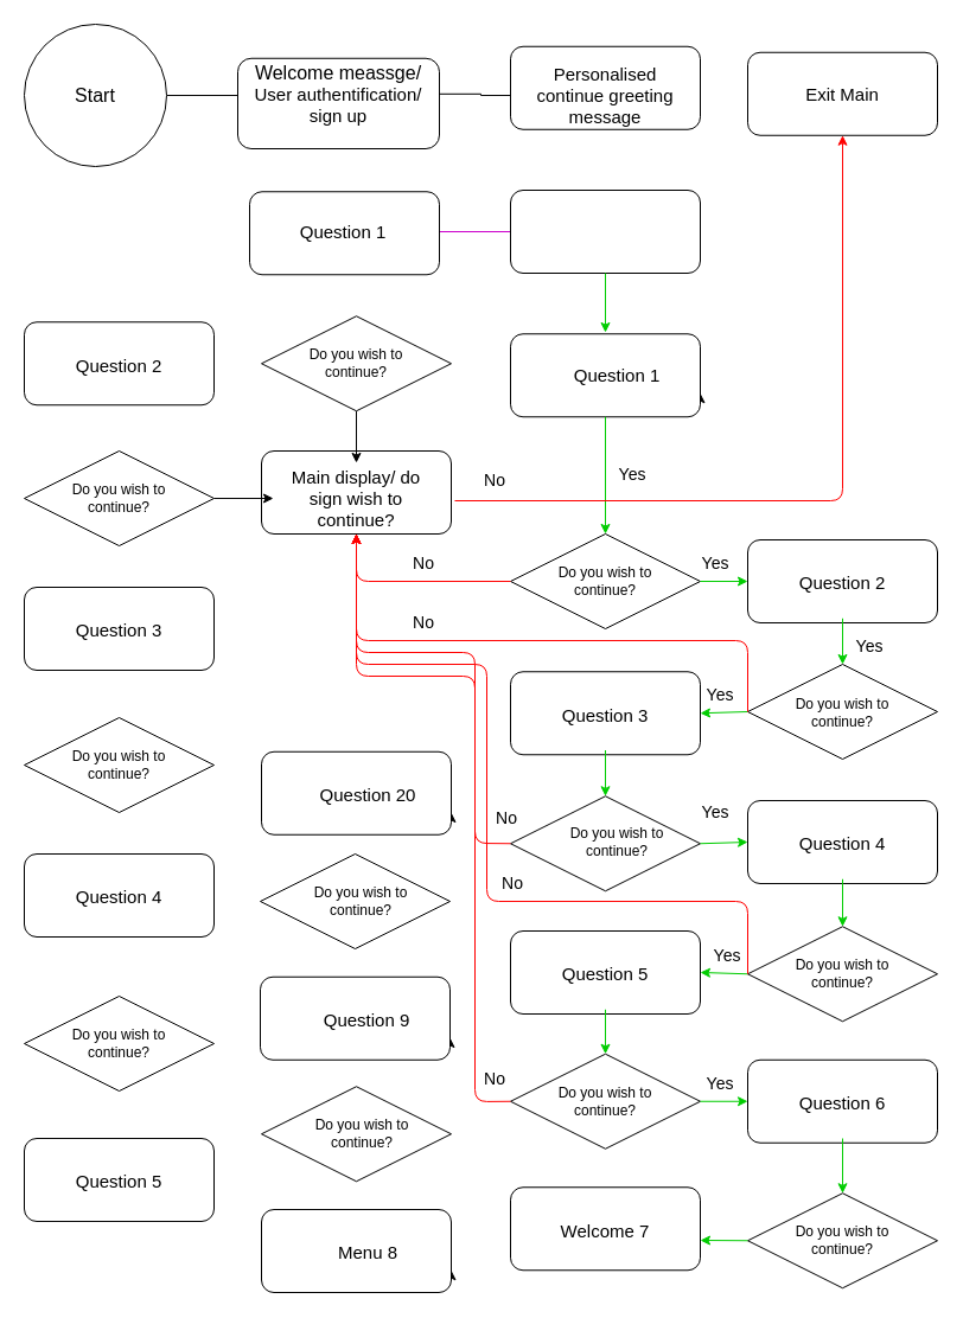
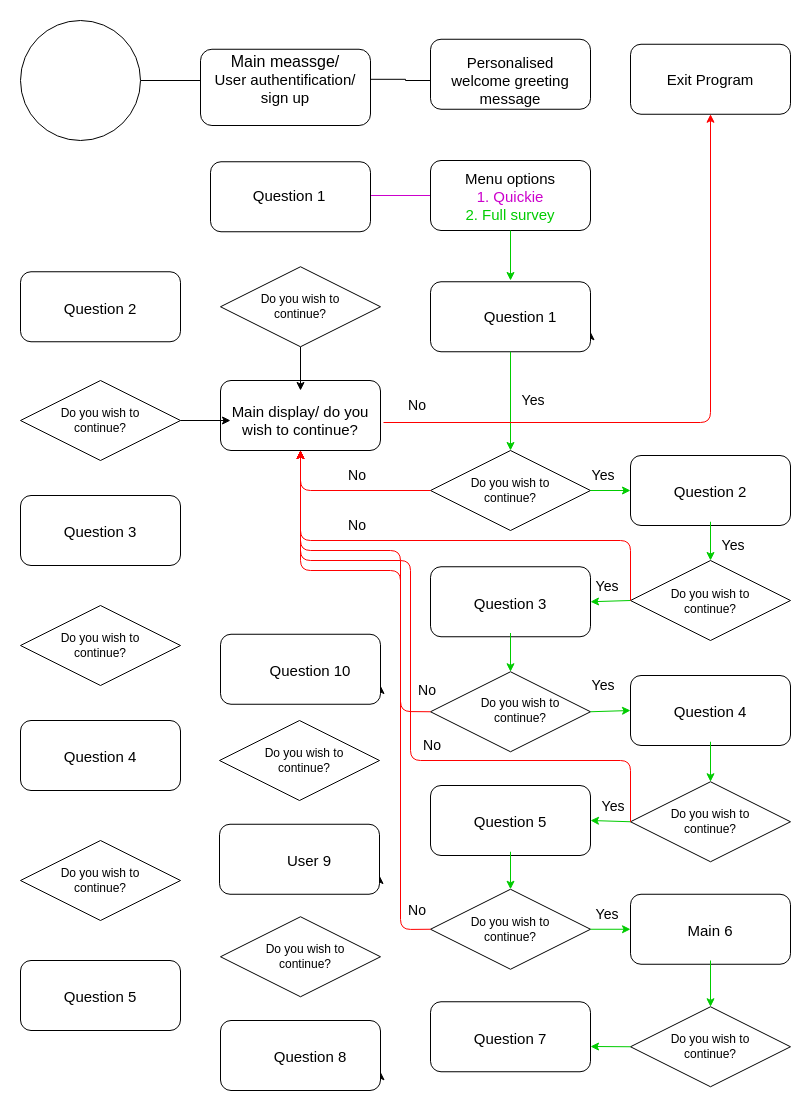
- <mxCell id="7" value="&lt;font style=&quot;font-size: 15px&quot;&gt;&lt;span style=&quot;font-size: 16px&quot;&gt;Welcome meassge/&lt;/span&gt;&lt;br&gt;User authentification/ sign up&lt;/font&gt;" style="text;html=1;strokeColor=none;fillColor=none;align=center;verticalAlign=middle;whiteSpace=wrap;rounded=0;" vertex="1" parent="1"><mxGeometry x="200" y="48.75" width="170" height="60" as="geometry" /></mxCell>
+ <mxCell id="7" value="&lt;font style=&quot;font-size: 15px&quot;&gt;&lt;span style=&quot;font-size: 16px&quot;&gt;Main meassge/&lt;/span&gt;&lt;br&gt;User authentification/ sign up&lt;/font&gt;" style="text;html=1;strokeColor=none;fillColor=none;align=center;verticalAlign=middle;whiteSpace=wrap;rounded=0;" vertex="1" parent="1"><mxGeometry x="200" y="48.75" width="170" height="60" as="geometry" /></mxCell>
- <mxCell id="21" value="&lt;font style=&quot;font-size: 15px&quot;&gt;Exit Main&lt;br&gt;&lt;/font&gt;" style="text;html=1;strokeColor=none;fillColor=none;align=center;verticalAlign=middle;whiteSpace=wrap;rounded=0;" vertex="1" parent="1"><mxGeometry x="640" y="48.75" width="140" height="60" as="geometry" /></mxCell>
+ <mxCell id="21" value="&lt;font style=&quot;font-size: 15px&quot;&gt;Exit Program&lt;br&gt;&lt;/font&gt;" style="text;html=1;strokeColor=none;fillColor=none;align=center;verticalAlign=middle;whiteSpace=wrap;rounded=0;" vertex="1" parent="1"><mxGeometry x="640" y="48.75" width="140" height="60" as="geometry" /></mxCell>
- <mxCell id="4" value="&lt;font style=&quot;font-size: 16px&quot;&gt;Start&lt;/font&gt;" style="text;html=1;strokeColor=none;fillColor=none;align=center;verticalAlign=middle;whiteSpace=wrap;rounded=0;" vertex="1" parent="1"><mxGeometry x="45" y="57.5" width="70" height="45" as="geometry" /></mxCell>
- <mxCell id="9" value="&lt;font style=&quot;font-size: 15px&quot;&gt;Personalised continue greeting message&lt;/font&gt;" style="text;html=1;strokeColor=none;fillColor=none;align=center;verticalAlign=middle;whiteSpace=wrap;rounded=0;" vertex="1" parent="1"><mxGeometry x="440" y="50" width="140" height="60" as="geometry" /></mxCell>
+ <mxCell id="9" value="&lt;font style=&quot;font-size: 15px&quot;&gt;Personalised welcome greeting message&lt;/font&gt;" style="text;html=1;strokeColor=none;fillColor=none;align=center;verticalAlign=middle;whiteSpace=wrap;rounded=0;" vertex="1" parent="1"><mxGeometry x="440" y="50" width="140" height="60" as="geometry" /></mxCell>
+ <mxCell id="12" value="&lt;font style=&quot;font-size: 15px&quot;&gt;Menu options&lt;br&gt;&lt;font color=&quot;#cc00cc&quot;&gt;1. Quickie&lt;br&gt;&lt;/font&gt;&lt;font color=&quot;#00cc00&quot;&gt;2. Full survey&lt;/font&gt;&lt;br&gt;&lt;/font&gt;" style="text;html=1;strokeColor=none;fillColor=none;align=center;verticalAlign=middle;whiteSpace=wrap;rounded=0;" vertex="1" parent="1"><mxGeometry x="440" y="166.25" width="140" height="60" as="geometry" /></mxCell>
- <mxCell id="18" value="&lt;font style=&quot;font-size: 15px&quot;&gt;Main display/ do sign wish to continue?&lt;br&gt;&lt;/font&gt;" style="text;html=1;strokeColor=none;fillColor=none;align=center;verticalAlign=middle;whiteSpace=wrap;rounded=0;" vertex="1" parent="1"><mxGeometry x="230" y="390" width="140" height="60" as="geometry" /></mxCell>
+ <mxCell id="18" value="&lt;font style=&quot;font-size: 15px&quot;&gt;Main display/ do you wish to continue?&lt;br&gt;&lt;/font&gt;" style="text;html=1;strokeColor=none;fillColor=none;align=center;verticalAlign=middle;whiteSpace=wrap;rounded=0;" vertex="1" parent="1"><mxGeometry x="230" y="390" width="140" height="60" as="geometry" /></mxCell>
- <mxCell id="84" value="&lt;font style=&quot;font-size: 15px&quot;&gt;Question 20&lt;br&gt;&lt;/font&gt;" style="text;html=1;strokeColor=none;fillColor=none;align=center;verticalAlign=middle;whiteSpace=wrap;rounded=0;" vertex="1" parent="1"><mxGeometry x="240" y="640" width="140" height="60" as="geometry" /></mxCell>
+ <mxCell id="84" value="&lt;font style=&quot;font-size: 15px&quot;&gt;Question 10&lt;br&gt;&lt;/font&gt;" style="text;html=1;strokeColor=none;fillColor=none;align=center;verticalAlign=middle;whiteSpace=wrap;rounded=0;" vertex="1" parent="1"><mxGeometry x="240" y="640" width="140" height="60" as="geometry" /></mxCell>
- <mxCell id="79" value="&lt;font style=&quot;font-size: 15px&quot;&gt;Question 9&lt;br&gt;&lt;/font&gt;" style="text;html=1;strokeColor=none;fillColor=none;align=center;verticalAlign=middle;whiteSpace=wrap;rounded=0;" vertex="1" parent="1"><mxGeometry x="239" y="830" width="140" height="60" as="geometry" /></mxCell>
+ <mxCell id="79" value="&lt;font style=&quot;font-size: 15px&quot;&gt;User 9&lt;br&gt;&lt;/font&gt;" style="text;html=1;strokeColor=none;fillColor=none;align=center;verticalAlign=middle;whiteSpace=wrap;rounded=0;" vertex="1" parent="1"><mxGeometry x="239" y="830" width="140" height="60" as="geometry" /></mxCell>
- <mxCell id="68" value="&lt;font style=&quot;font-size: 15px&quot;&gt;Question 6&lt;br&gt;&lt;/font&gt;" style="text;html=1;strokeColor=none;fillColor=none;align=center;verticalAlign=middle;whiteSpace=wrap;rounded=0;" vertex="1" parent="1"><mxGeometry x="640" y="900" width="140" height="60" as="geometry" /></mxCell>
+ <mxCell id="68" value="&lt;font style=&quot;font-size: 15px&quot;&gt;Main 6&lt;br&gt;&lt;/font&gt;" style="text;html=1;strokeColor=none;fillColor=none;align=center;verticalAlign=middle;whiteSpace=wrap;rounded=0;" vertex="1" parent="1"><mxGeometry x="640" y="900" width="140" height="60" as="geometry" /></mxCell>
- <mxCell id="71" value="&lt;font style=&quot;font-size: 15px&quot;&gt;Welcome 7&lt;br&gt;&lt;/font&gt;" style="text;html=1;strokeColor=none;fillColor=none;align=center;verticalAlign=middle;whiteSpace=wrap;rounded=0;" vertex="1" parent="1"><mxGeometry x="440" y="1007.5" width="140" height="60" as="geometry" /></mxCell>
+ <mxCell id="71" value="&lt;font style=&quot;font-size: 15px&quot;&gt;Question 7&lt;br&gt;&lt;/font&gt;" style="text;html=1;strokeColor=none;fillColor=none;align=center;verticalAlign=middle;whiteSpace=wrap;rounded=0;" vertex="1" parent="1"><mxGeometry x="440" y="1007.5" width="140" height="60" as="geometry" /></mxCell>
- <mxCell id="74" value="&lt;font style=&quot;font-size: 15px&quot;&gt;Menu 8&lt;br&gt;&lt;/font&gt;" style="text;html=1;strokeColor=none;fillColor=none;align=center;verticalAlign=middle;whiteSpace=wrap;rounded=0;" vertex="1" parent="1"><mxGeometry x="240" y="1026.25" width="140" height="60" as="geometry" /></mxCell>
+ <mxCell id="74" value="&lt;font style=&quot;font-size: 15px&quot;&gt;Question 8&lt;br&gt;&lt;/font&gt;" style="text;html=1;strokeColor=none;fillColor=none;align=center;verticalAlign=middle;whiteSpace=wrap;rounded=0;" vertex="1" parent="1"><mxGeometry x="240" y="1026.25" width="140" height="60" as="geometry" /></mxCell>
